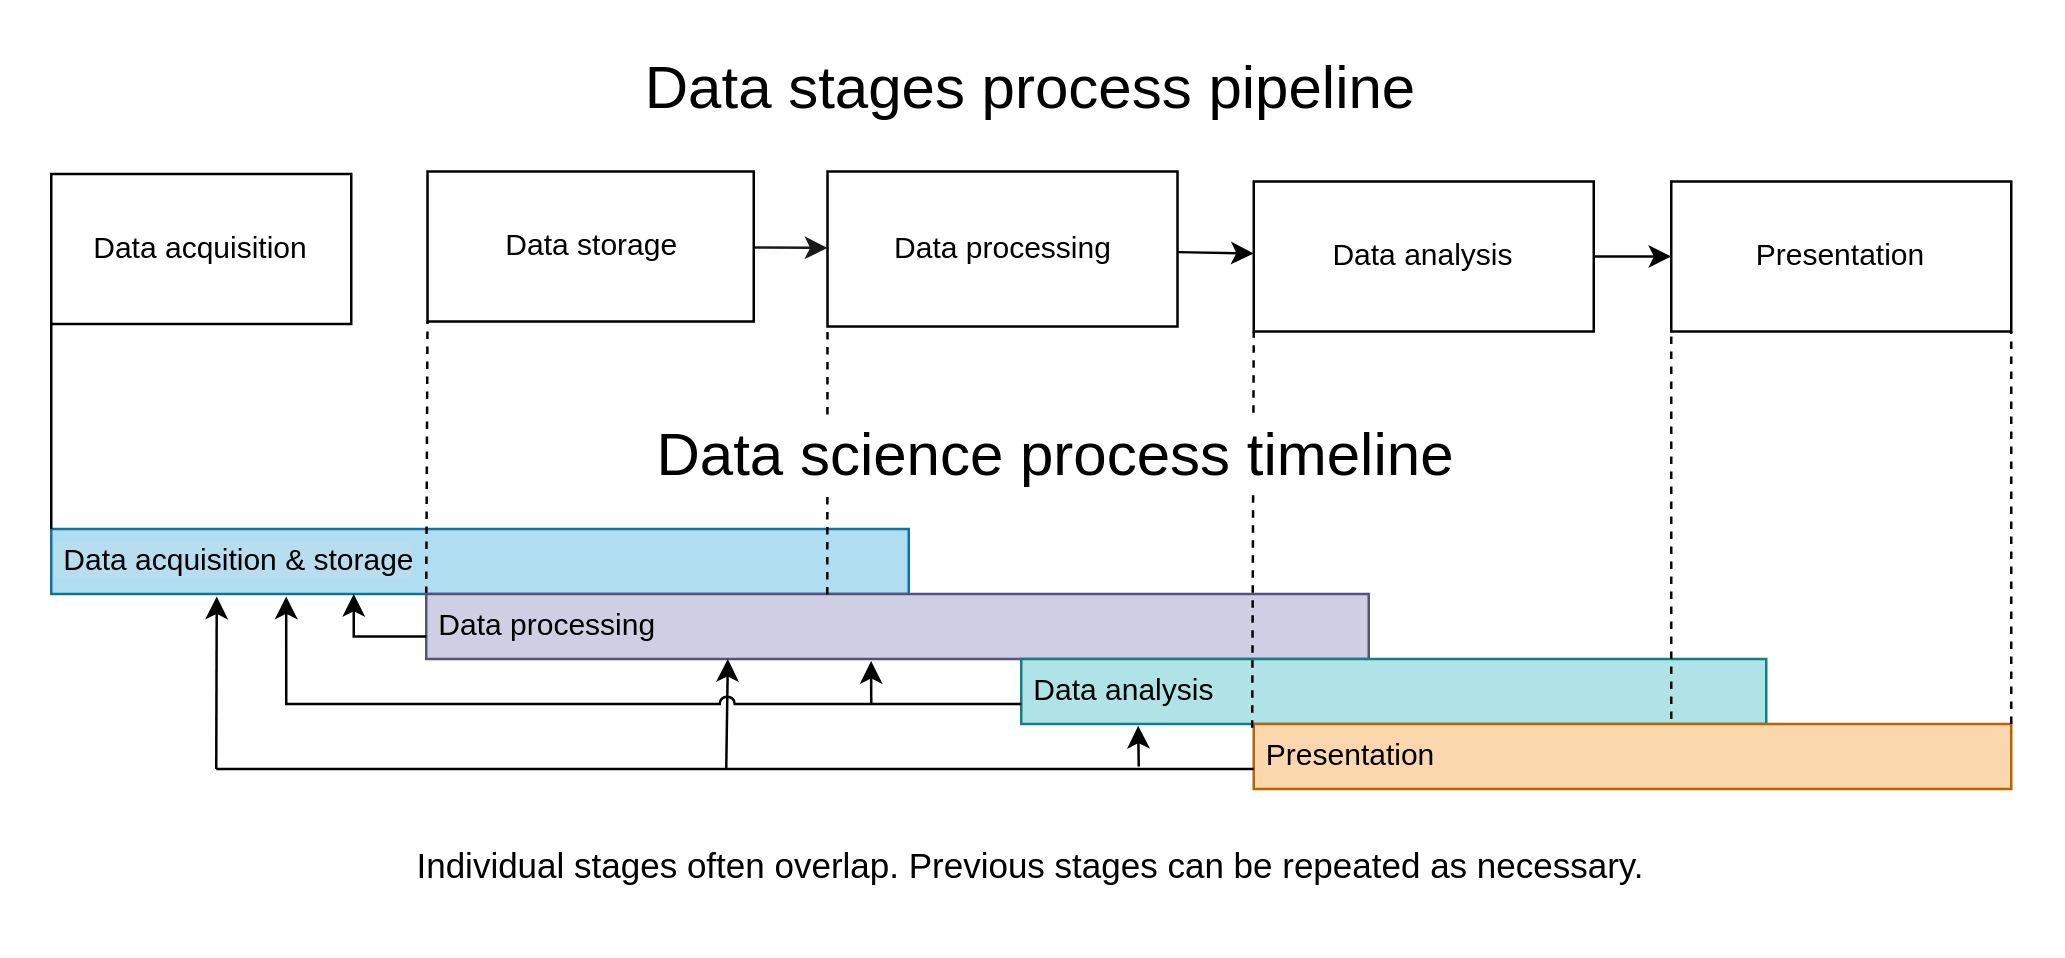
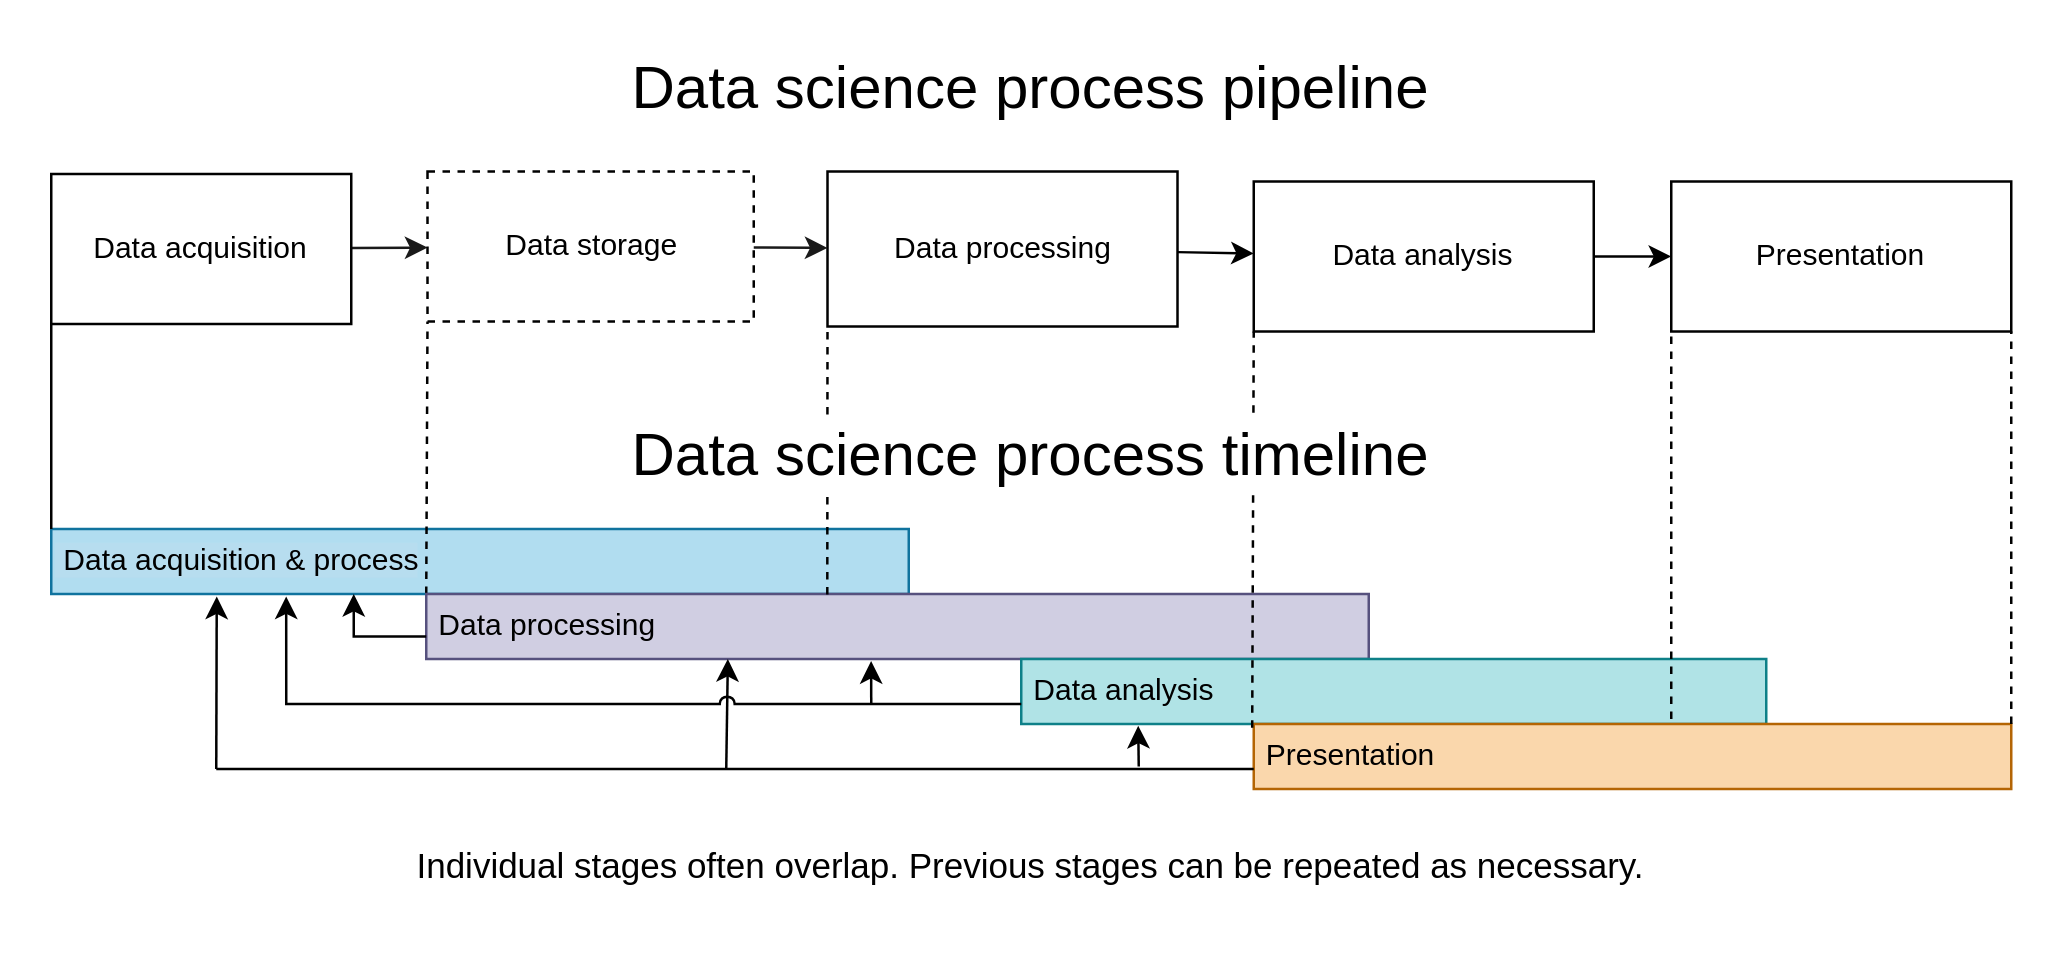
- <mxCell id="2" value="Data stages process pipeline" style="text;html=1;align=center;verticalAlign=middle;whiteSpace=wrap;rounded=0;fontColor=#000000;fontSize=24;" parent="1" vertex="1"><mxGeometry x="226" y="20" width="372" height="30" as="geometry" /></mxCell>
+ <mxCell id="2" value="Data science process pipeline" style="text;html=1;align=center;verticalAlign=middle;whiteSpace=wrap;rounded=0;fontColor=#000000;fontSize=24;" parent="1" vertex="1"><mxGeometry x="226" y="20" width="372" height="30" as="geometry" /></mxCell>
- <mxCell id="6" value="&lt;font color=&quot;#000000&quot;&gt;Data storage&lt;/font&gt;" style="rounded=0;whiteSpace=wrap;html=1;fillColor=none;strokeColor=#000000;" parent="1" vertex="1"><mxGeometry x="170.5" y="68" width="130.5" height="60" as="geometry" /></mxCell>
+ <mxCell id="6" value="&lt;font color=&quot;#000000&quot;&gt;Data storage&lt;/font&gt;" style="rounded=0;whiteSpace=wrap;html=1;fillColor=none;strokeColor=#000000;dashed=1;" parent="1" vertex="1"><mxGeometry x="170.5" y="68" width="130.5" height="60" as="geometry" /></mxCell>
+ <mxCell id="3" value="" style="edgeStyle=none;html=1;fontColor=#000000;strokeColor=#1A1A1A;" parent="1" source="4" target="6" edge="1"><mxGeometry relative="1" as="geometry" /></mxCell>
- <mxCell id="22" value="Data science process timeline" style="text;html=1;align=center;verticalAlign=middle;whiteSpace=wrap;rounded=0;fontColor=#000000;fontSize=24;fillColor=#FFFFFF;" vertex="1" parent="1"><mxGeometry x="236" y="167" width="372" height="30" as="geometry" /></mxCell>
+ <mxCell id="22" value="Data science process timeline" style="text;html=1;align=center;verticalAlign=middle;whiteSpace=wrap;rounded=0;fontColor=#000000;fontSize=24;fillColor=#FFFFFF;" vertex="1" parent="1"><mxGeometry x="226" y="167" width="372" height="30" as="geometry" /></mxCell>
- <mxCell id="12" value="&lt;span style=&quot;background-color: rgb(183, 221, 239);&quot;&gt;&lt;font color=&quot;#000000&quot;&gt;&amp;nbsp;Data acquisition &amp;amp; storage&lt;/font&gt;&lt;/span&gt;" style="rounded=0;whiteSpace=wrap;html=1;fillStyle=auto;strokeColor=#10739e;fillColor=#b1ddf0;align=left;fontStyle=0" vertex="1" parent="1"><mxGeometry x="20" y="211" width="343" height="26" as="geometry" /></mxCell>
+ <mxCell id="12" value="&lt;span style=&quot;background-color: rgb(183, 221, 239);&quot;&gt;&lt;font color=&quot;#000000&quot;&gt;&amp;nbsp;Data acquisition &amp;amp; process&lt;/font&gt;&lt;/span&gt;" style="rounded=0;whiteSpace=wrap;html=1;fillStyle=auto;strokeColor=#10739e;fillColor=#b1ddf0;align=left;fontStyle=0" vertex="1" parent="1"><mxGeometry x="20" y="211" width="343" height="26" as="geometry" /></mxCell>
